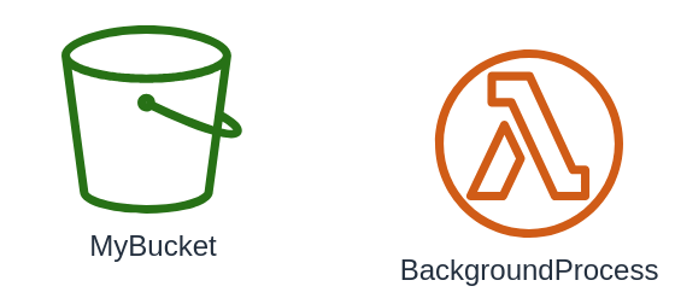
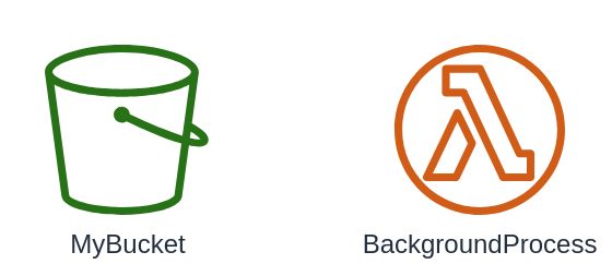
- <mxCell id="3" value="MyBucket" style="outlineConnect=0;fontColor=#232F3E;gradientColor=none;fillColor=#277116;strokeColor=none;dashed=0;verticalLabelPosition=bottom;verticalAlign=top;align=center;html=1;fontSize=12;fontStyle=0;aspect=fixed;pointerEvents=1;shape=mxgraph.aws4.bucket;" parent="1" vertex="1"><mxGeometry x="25" y="10" width="75" height="78" as="geometry" /></mxCell>
+ <mxCell id="3" value="MyBucket" style="outlineConnect=0;fontColor=#232F3E;gradientColor=none;fillColor=#277116;strokeColor=none;dashed=0;verticalLabelPosition=bottom;verticalAlign=top;align=center;html=1;fontSize=12;fontStyle=0;aspect=fixed;pointerEvents=1;shape=mxgraph.aws4.bucket;" parent="1" vertex="1"><mxGeometry x="20" y="20" width="75" height="78" as="geometry" /></mxCell>
